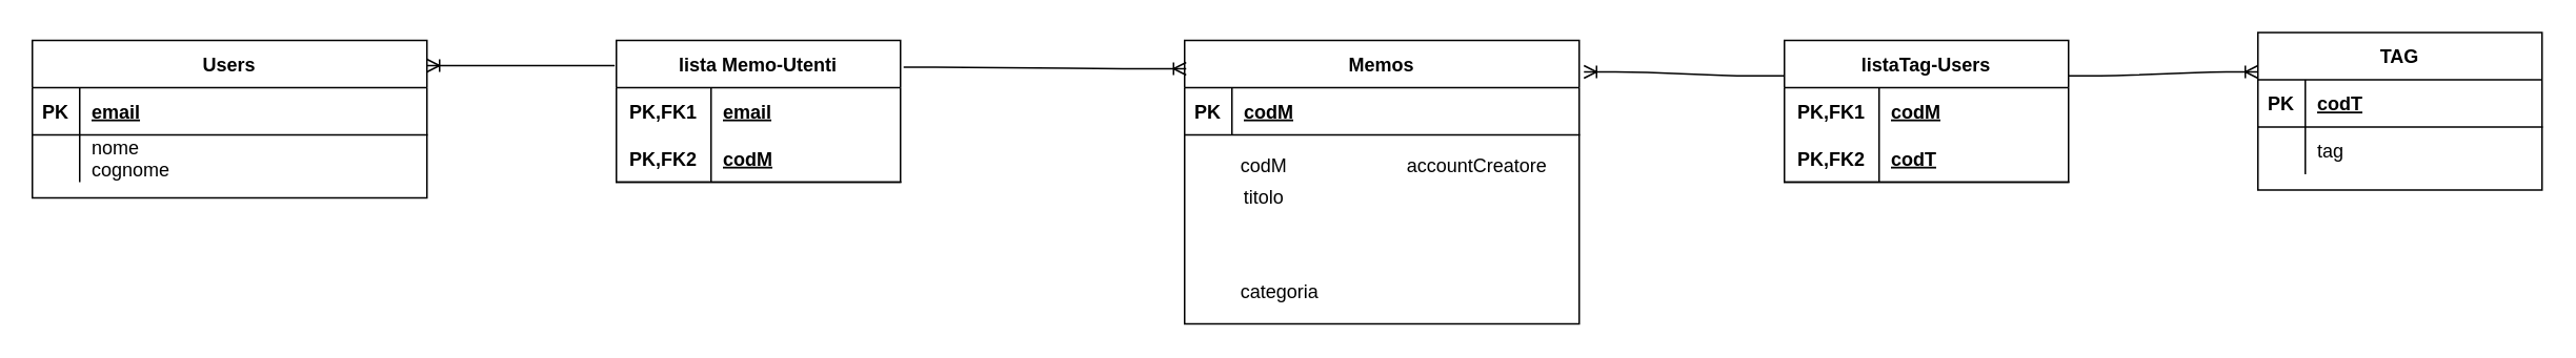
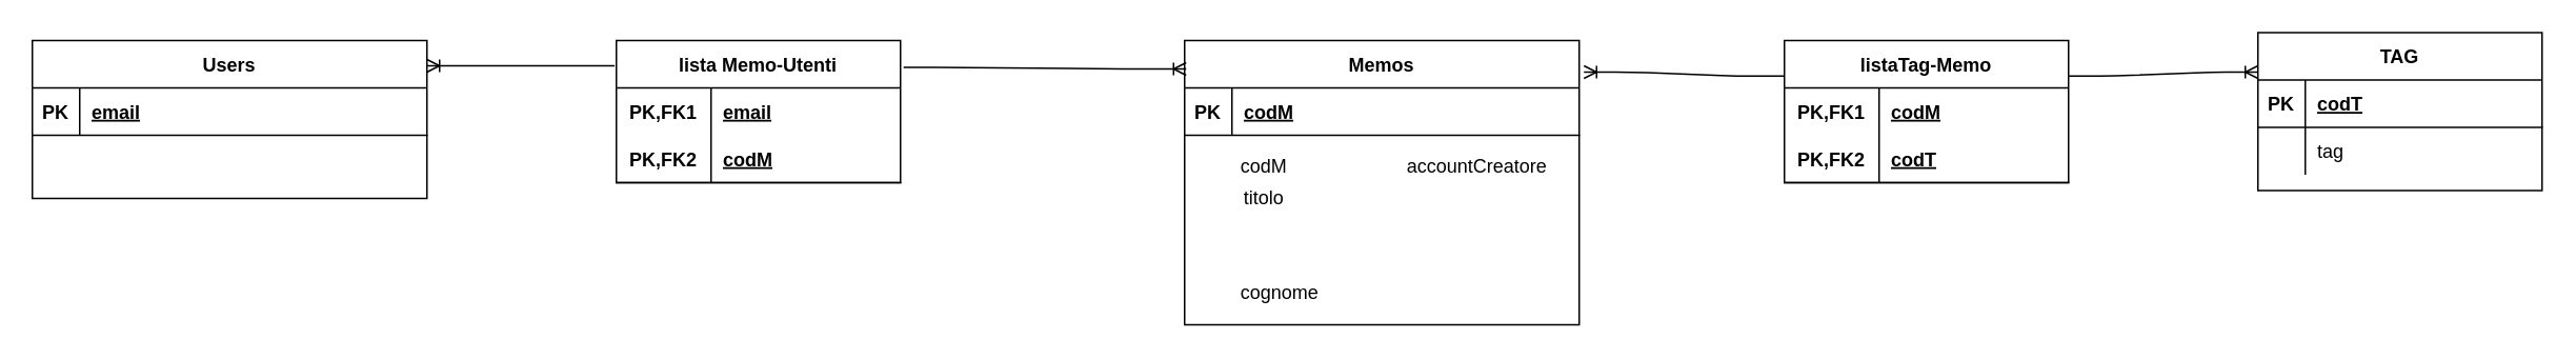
- <mxCell id="21" value="listaTag-Users" style="shape=table;startSize=30;container=1;collapsible=1;childLayout=tableLayout;fixedRows=1;rowLines=0;fontStyle=1;align=center;resizeLast=1;" vertex="1" parent="1"><mxGeometry x="1130" y="25" width="180" height="90" as="geometry" /></mxCell>
+ <mxCell id="21" value="listaTag-Memo" style="shape=table;startSize=30;container=1;collapsible=1;childLayout=tableLayout;fixedRows=1;rowLines=0;fontStyle=1;align=center;resizeLast=1;" vertex="1" parent="1"><mxGeometry x="1130" y="25" width="180" height="90" as="geometry" /></mxCell>
- <mxCell id="12" value="nome&#10;cognome" style="shape=partialRectangle;overflow=hidden;connectable=0;fillColor=none;top=0;left=0;bottom=0;right=0;align=left;spacingLeft=6;" parent="10" vertex="1"><mxGeometry x="30" width="220" height="30" as="geometry" /></mxCell>
- <mxCell id="39" value="categoria" style="text;html=1;align=center;verticalAlign=middle;resizable=0;points=[];autosize=1;" vertex="1" parent="1"><mxGeometry x="780" y="175" width="60" height="20" as="geometry" /></mxCell>
+ <mxCell id="39" value="cognome" style="text;html=1;align=center;verticalAlign=middle;resizable=0;points=[];autosize=1;" vertex="1" parent="1"><mxGeometry x="780" y="175" width="60" height="20" as="geometry" /></mxCell>
